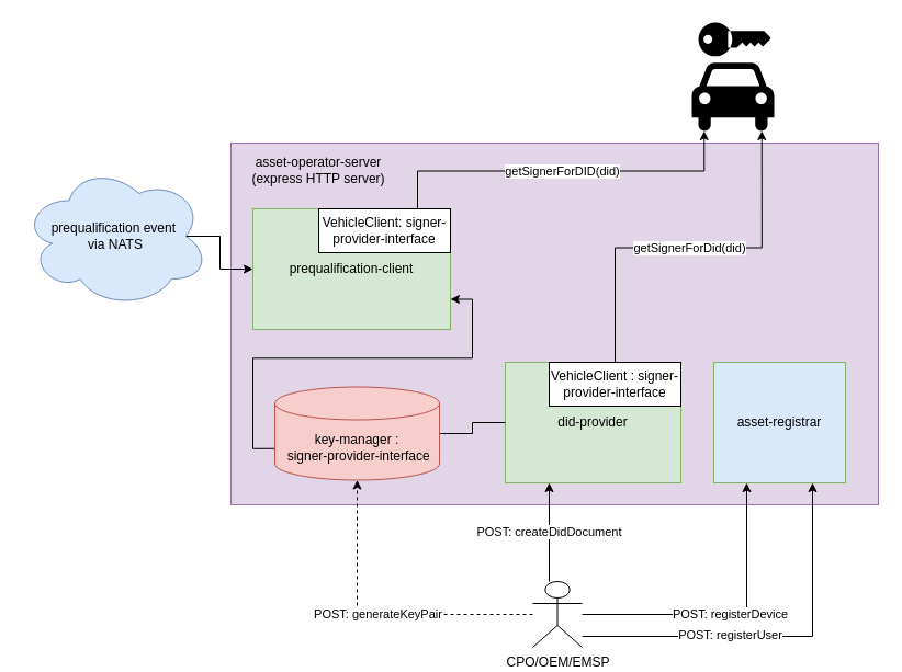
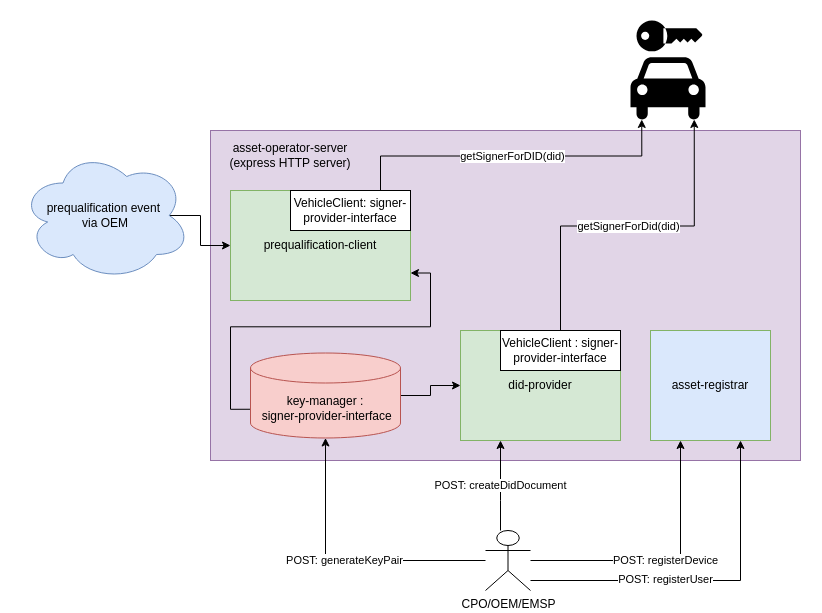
- <mxCell id="21" value="prequalification event&amp;nbsp;&lt;br&gt;&lt;div style=&quot;&quot;&gt;&lt;span&gt;via NATS&lt;/span&gt;&lt;/div&gt;" style="ellipse;shape=cloud;whiteSpace=wrap;html=1;align=center;fillColor=#dae8fc;strokeColor=#6c8ebf;" vertex="1" parent="1"><mxGeometry x="20" y="150" width="170" height="130" as="geometry" /></mxCell>
+ <mxCell id="21" value="prequalification event&amp;nbsp;&lt;br&gt;&lt;div style=&quot;&quot;&gt;&lt;span&gt;via OEM&lt;/span&gt;&lt;/div&gt;" style="ellipse;shape=cloud;whiteSpace=wrap;html=1;align=center;fillColor=#dae8fc;strokeColor=#6c8ebf;" vertex="1" parent="1"><mxGeometry x="20" y="150" width="170" height="130" as="geometry" /></mxCell>
- <mxCell id="6" style="edgeStyle=orthogonalEdgeStyle;rounded=0;orthogonalLoop=1;jettySize=auto;html=1;entryX=0;entryY=0.5;entryDx=0;entryDy=0;endArrow=none;" edge="1" parent="1" source="7" target="4"><mxGeometry relative="1" as="geometry" /></mxCell>
+ <mxCell id="6" style="edgeStyle=orthogonalEdgeStyle;rounded=0;orthogonalLoop=1;jettySize=auto;html=1;entryX=0;entryY=0.5;entryDx=0;entryDy=0;" edge="1" parent="1" source="7" target="4"><mxGeometry relative="1" as="geometry" /></mxCell>
- <mxCell id="14" value="POST: generateKeyPair" style="edgeStyle=orthogonalEdgeStyle;rounded=0;orthogonalLoop=1;jettySize=auto;html=1;entryX=0.5;entryY=1;entryDx=0;entryDy=0;entryPerimeter=0;dashed=1;" edge="1" parent="1" source="19" target="7"><mxGeometry relative="1" as="geometry" /></mxCell>
+ <mxCell id="14" value="POST: generateKeyPair" style="edgeStyle=orthogonalEdgeStyle;rounded=0;orthogonalLoop=1;jettySize=auto;html=1;entryX=0.5;entryY=1;entryDx=0;entryDy=0;entryPerimeter=0;" edge="1" parent="1" source="19" target="7"><mxGeometry relative="1" as="geometry" /></mxCell>
